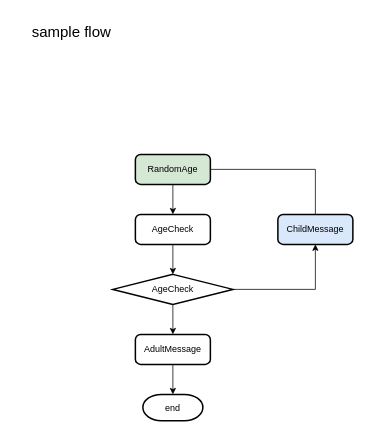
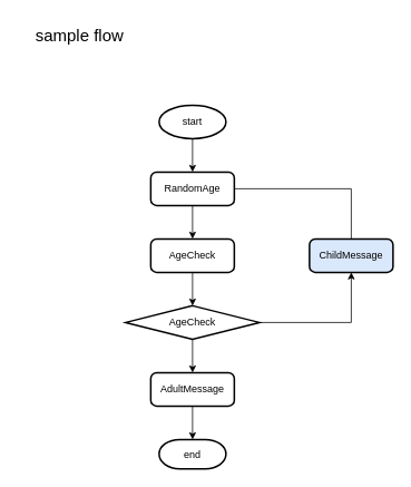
+ <mxCell id="3" value="start" style="strokeWidth=2;html=1;shape=mxgraph.flowchart.start_1;whiteSpace=wrap;" vertex="1" parent="1"><mxGeometry x="190" y="125" width="80" height="40" as="geometry" /></mxCell>
+ <mxCell id="2" style="edgeStyle=orthogonalEdgeStyle;rounded=0;orthogonalLoop=1;jettySize=auto;html=1;" edge="1" parent="1" source="3" target="4"><mxGeometry relative="1" as="geometry" /></mxCell>
- <mxCell id="4" value="RandomAge" style="rounded=1;whiteSpace=wrap;html=1;absoluteArcSize=1;arcSize=14;strokeWidth=2;fillColor=#d5e8d4;" vertex="1" parent="1"><mxGeometry x="180" y="205" width="100" height="40" as="geometry" /></mxCell>
+ <mxCell id="4" value="RandomAge" style="rounded=1;whiteSpace=wrap;html=1;absoluteArcSize=1;arcSize=14;strokeWidth=2;" vertex="1" parent="1"><mxGeometry x="180" y="205" width="100" height="40" as="geometry" /></mxCell>
